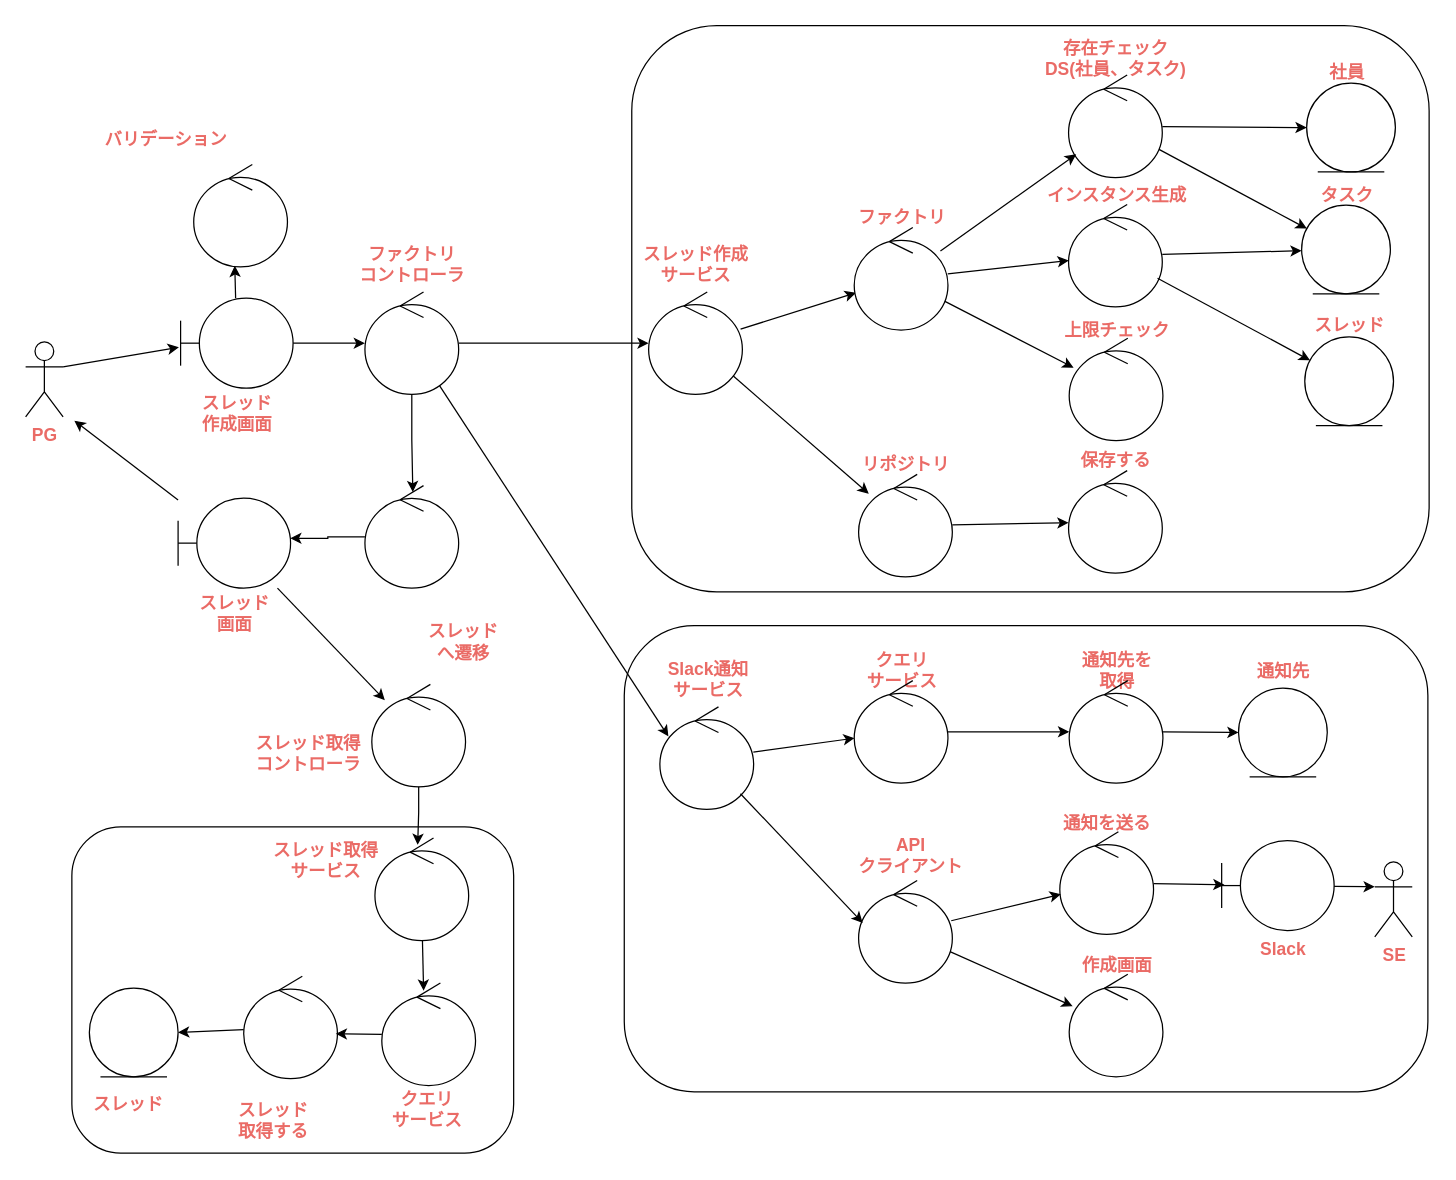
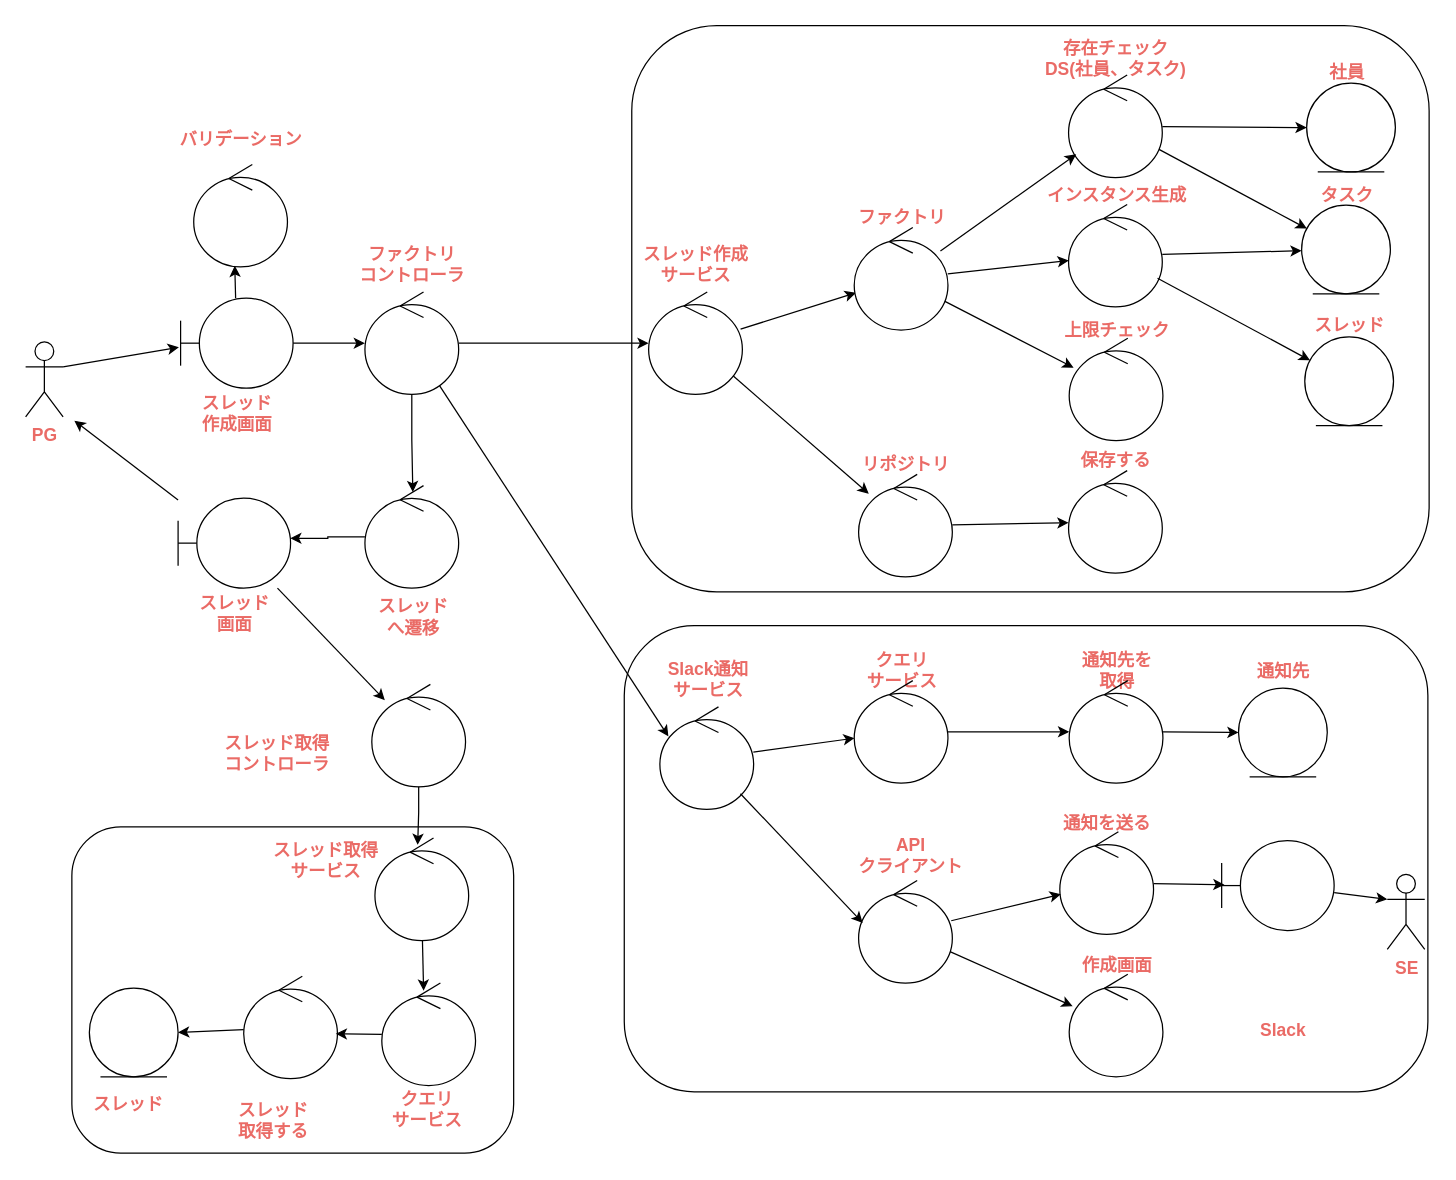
- <mxCell id="11" value="&lt;font color=&quot;#ea6b66&quot;&gt;&lt;span style=&quot;font-size: 14px;&quot;&gt;&lt;b&gt;バリデーション&lt;/b&gt;&lt;/span&gt;&lt;/font&gt;" style="text;html=1;align=center;verticalAlign=middle;resizable=0;points=[];autosize=1;strokeColor=none;fillColor=none;" vertex="1" parent="1"><mxGeometry x="74" y="96" width="116" height="29" as="geometry" /></mxCell>
+ <mxCell id="11" value="&lt;font color=&quot;#ea6b66&quot;&gt;&lt;span style=&quot;font-size: 14px;&quot;&gt;&lt;b&gt;バリデーション&lt;/b&gt;&lt;/span&gt;&lt;/font&gt;" style="text;html=1;align=center;verticalAlign=middle;resizable=0;points=[];autosize=1;strokeColor=none;fillColor=none;" vertex="1" parent="1"><mxGeometry x="134" y="96" width="116" height="29" as="geometry" /></mxCell>
- <mxCell id="35" value="&lt;b&gt;&lt;font style=&quot;font-size: 14px;&quot; color=&quot;#ea6b66&quot;&gt;スレッド&lt;br&gt;へ遷移&lt;br&gt;&lt;/font&gt;&lt;/b&gt;" style="text;html=1;align=center;verticalAlign=middle;resizable=0;points=[];autosize=1;strokeColor=none;fillColor=none;" vertex="1" parent="1"><mxGeometry x="332.5" y="490" width="74" height="46" as="geometry" /></mxCell>
+ <mxCell id="35" value="&lt;b&gt;&lt;font style=&quot;font-size: 14px;&quot; color=&quot;#ea6b66&quot;&gt;スレッド&lt;br&gt;へ遷移&lt;br&gt;&lt;/font&gt;&lt;/b&gt;" style="text;html=1;align=center;verticalAlign=middle;resizable=0;points=[];autosize=1;strokeColor=none;fillColor=none;" vertex="1" parent="1"><mxGeometry x="292.5" y="470" width="74" height="46" as="geometry" /></mxCell>
- <mxCell id="17" value="&lt;b&gt;&lt;font style=&quot;font-size: 14px;&quot; color=&quot;#ea6b66&quot;&gt;スレッド取得&lt;br&gt;コントローラ&lt;br&gt;&lt;/font&gt;&lt;/b&gt;" style="text;html=1;align=center;verticalAlign=middle;resizable=0;points=[];autosize=1;strokeColor=none;fillColor=none;" vertex="1" parent="1"><mxGeometry x="195" y="579" width="102" height="46" as="geometry" /></mxCell>
+ <mxCell id="17" value="&lt;b&gt;&lt;font style=&quot;font-size: 14px;&quot; color=&quot;#ea6b66&quot;&gt;スレッド取得&lt;br&gt;コントローラ&lt;br&gt;&lt;/font&gt;&lt;/b&gt;" style="text;html=1;align=center;verticalAlign=middle;resizable=0;points=[];autosize=1;strokeColor=none;fillColor=none;" vertex="1" parent="1"><mxGeometry x="170" y="579" width="102" height="46" as="geometry" /></mxCell>
- <mxCell id="79" value="&lt;b&gt;&lt;font color=&quot;#ea6b66&quot; style=&quot;font-size: 14px;&quot;&gt;SE&lt;/font&gt;&lt;/b&gt;" style="shape=umlActor;verticalLabelPosition=bottom;verticalAlign=top;html=1;outlineConnect=0;" vertex="1" parent="1"><mxGeometry x="1099.5" y="689" width="30" height="60" as="geometry" /></mxCell>
+ <mxCell id="79" value="&lt;b&gt;&lt;font color=&quot;#ea6b66&quot; style=&quot;font-size: 14px;&quot;&gt;SE&lt;/font&gt;&lt;/b&gt;" style="shape=umlActor;verticalLabelPosition=bottom;verticalAlign=top;html=1;outlineConnect=0;" vertex="1" parent="1"><mxGeometry x="1109.5" y="699" width="30" height="60" as="geometry" /></mxCell>
- <mxCell id="81" value="&lt;font color=&quot;#ea6b66&quot;&gt;&lt;span style=&quot;font-size: 14px;&quot;&gt;&lt;b&gt;Slack&lt;/b&gt;&lt;/span&gt;&lt;/font&gt;" style="text;html=1;align=center;verticalAlign=middle;resizable=0;points=[];autosize=1;strokeColor=none;fillColor=none;" vertex="1" parent="1"><mxGeometry x="998.5" y="744" width="55" height="29" as="geometry" /></mxCell>
+ <mxCell id="81" value="&lt;font color=&quot;#ea6b66&quot;&gt;&lt;span style=&quot;font-size: 14px;&quot;&gt;&lt;b&gt;Slack&lt;/b&gt;&lt;/span&gt;&lt;/font&gt;" style="text;html=1;align=center;verticalAlign=middle;resizable=0;points=[];autosize=1;strokeColor=none;fillColor=none;" vertex="1" parent="1"><mxGeometry x="998.5" y="809" width="55" height="29" as="geometry" /></mxCell>
